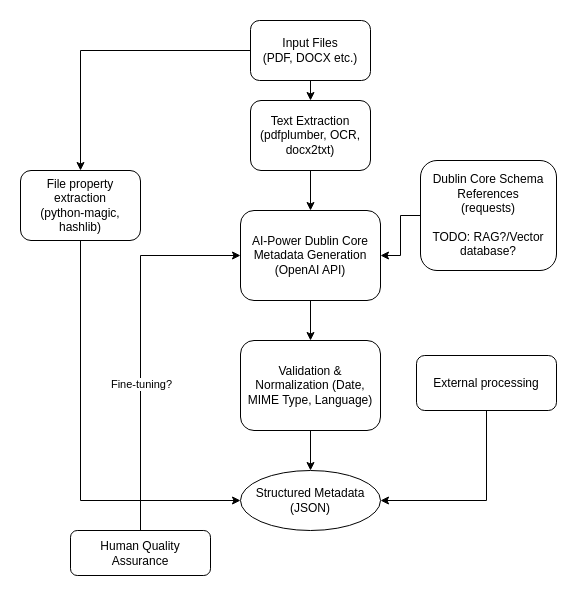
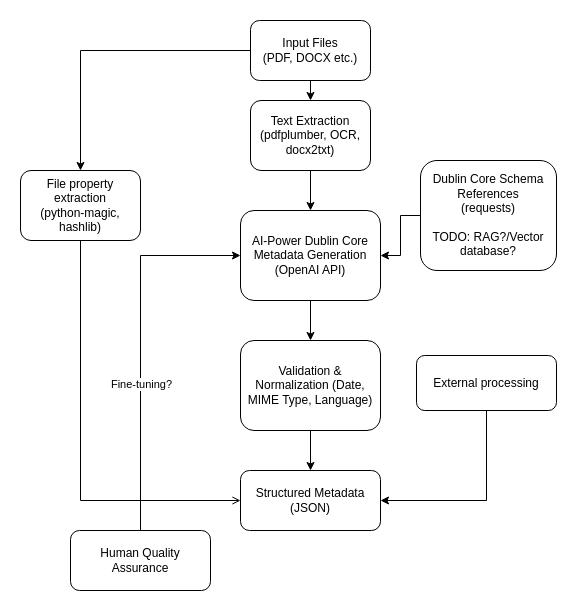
- <mxCell id="13" style="edgeStyle=orthogonalEdgeStyle;rounded=0;orthogonalLoop=1;jettySize=auto;html=1;exitX=0.5;exitY=1;exitDx=0;exitDy=0;entryX=0;entryY=0.5;entryDx=0;entryDy=0;" edge="1" parent="1" source="14" target="15"><mxGeometry relative="1" as="geometry" /></mxCell>
+ <mxCell id="13" style="edgeStyle=orthogonalEdgeStyle;rounded=0;orthogonalLoop=1;jettySize=auto;html=1;exitX=0.5;exitY=1;exitDx=0;exitDy=0;entryX=0;entryY=0.5;entryDx=0;entryDy=0;endArrow=open;" edge="1" parent="1" source="14" target="15"><mxGeometry relative="1" as="geometry" /></mxCell>
- <mxCell id="15" value="Structured Metadata&lt;div&gt;(JSON)&lt;/div&gt;" style="ellipse;whiteSpace=wrap;html=1;fontSize=12;glass=0;strokeWidth=1;shadow=0;verticalAlign=middle;" vertex="1" parent="1"><mxGeometry x="240" y="470" width="140" height="60" as="geometry" /></mxCell>
+ <mxCell id="15" value="Structured Metadata&lt;div&gt;(JSON)&lt;/div&gt;" style="rounded=1;whiteSpace=wrap;html=1;fontSize=12;glass=0;strokeWidth=1;shadow=0;verticalAlign=middle;" vertex="1" parent="1"><mxGeometry x="240" y="470" width="140" height="60" as="geometry" /></mxCell>
- <mxCell id="20" value="Human Quality Assurance" style="rounded=1;whiteSpace=wrap;html=1;fontSize=12;glass=0;strokeWidth=1;shadow=0;verticalAlign=middle;" vertex="1" parent="1"><mxGeometry x="70" y="530" width="140" height="45" as="geometry" /></mxCell>
+ <mxCell id="20" value="Human Quality Assurance" style="rounded=1;whiteSpace=wrap;html=1;fontSize=12;glass=0;strokeWidth=1;shadow=0;verticalAlign=middle;" vertex="1" parent="1"><mxGeometry x="70" y="530" width="140" height="60" as="geometry" /></mxCell>
